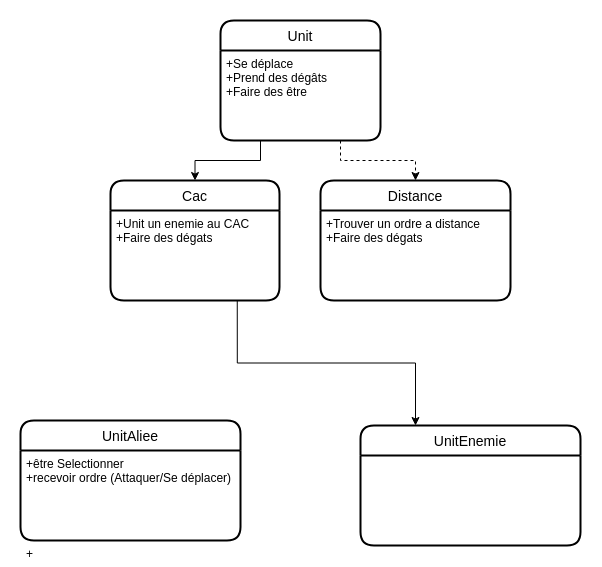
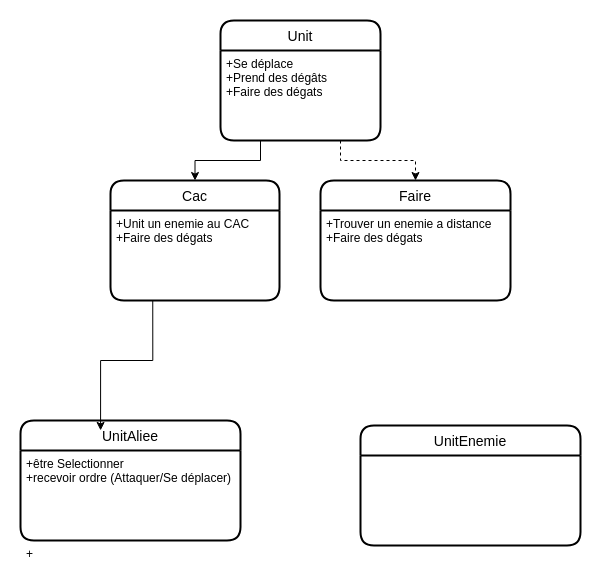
- <mxCell id="3" value="+Se déplace&#10;+Prend des dégâts&#10;+Faire des être" style="align=left;strokeColor=none;fillColor=none;spacingLeft=4;fontSize=12;verticalAlign=top;resizable=0;rotatable=0;part=1;" vertex="1" parent="2"><mxGeometry y="30" width="160" height="90" as="geometry" /></mxCell>
+ <mxCell id="3" value="+Se déplace&#10;+Prend des dégâts&#10;+Faire des dégats" style="align=left;strokeColor=none;fillColor=none;spacingLeft=4;fontSize=12;verticalAlign=top;resizable=0;rotatable=0;part=1;" vertex="1" parent="2"><mxGeometry y="30" width="160" height="90" as="geometry" /></mxCell>
- <mxCell id="10" value="Distance" style="swimlane;childLayout=stackLayout;horizontal=1;startSize=30;horizontalStack=0;rounded=1;fontSize=14;fontStyle=0;strokeWidth=2;resizeParent=0;resizeLast=1;shadow=0;dashed=0;align=center;" vertex="1" parent="1"><mxGeometry x="320" y="180" width="190" height="120" as="geometry" /></mxCell>
+ <mxCell id="10" value="Faire" style="swimlane;childLayout=stackLayout;horizontal=1;startSize=30;horizontalStack=0;rounded=1;fontSize=14;fontStyle=0;strokeWidth=2;resizeParent=0;resizeLast=1;shadow=0;dashed=0;align=center;" vertex="1" parent="1"><mxGeometry x="320" y="180" width="190" height="120" as="geometry" /></mxCell>
- <mxCell id="11" value="+Trouver un ordre a distance&#10;+Faire des dégats" style="align=left;strokeColor=none;fillColor=none;spacingLeft=4;fontSize=12;verticalAlign=top;resizable=0;rotatable=0;part=1;" vertex="1" parent="10"><mxGeometry y="30" width="190" height="90" as="geometry" /></mxCell>
+ <mxCell id="11" value="+Trouver un enemie a distance&#10;+Faire des dégats" style="align=left;strokeColor=none;fillColor=none;spacingLeft=4;fontSize=12;verticalAlign=top;resizable=0;rotatable=0;part=1;" vertex="1" parent="10"><mxGeometry y="30" width="190" height="90" as="geometry" /></mxCell>
+ <mxCell id="15" style="edgeStyle=orthogonalEdgeStyle;rounded=0;orthogonalLoop=1;jettySize=auto;html=1;exitX=0.25;exitY=1;exitDx=0;exitDy=0;entryX=0.364;entryY=0.083;entryDx=0;entryDy=0;entryPerimeter=0;" edge="1" parent="1" source="9" target="4"><mxGeometry relative="1" as="geometry" /></mxCell>
- <mxCell id="14" style="edgeStyle=orthogonalEdgeStyle;rounded=0;orthogonalLoop=1;jettySize=auto;html=1;exitX=0.75;exitY=1;exitDx=0;exitDy=0;entryX=0.25;entryY=0;entryDx=0;entryDy=0;" edge="1" parent="1" source="9" target="7"><mxGeometry relative="1" as="geometry" /></mxCell>
